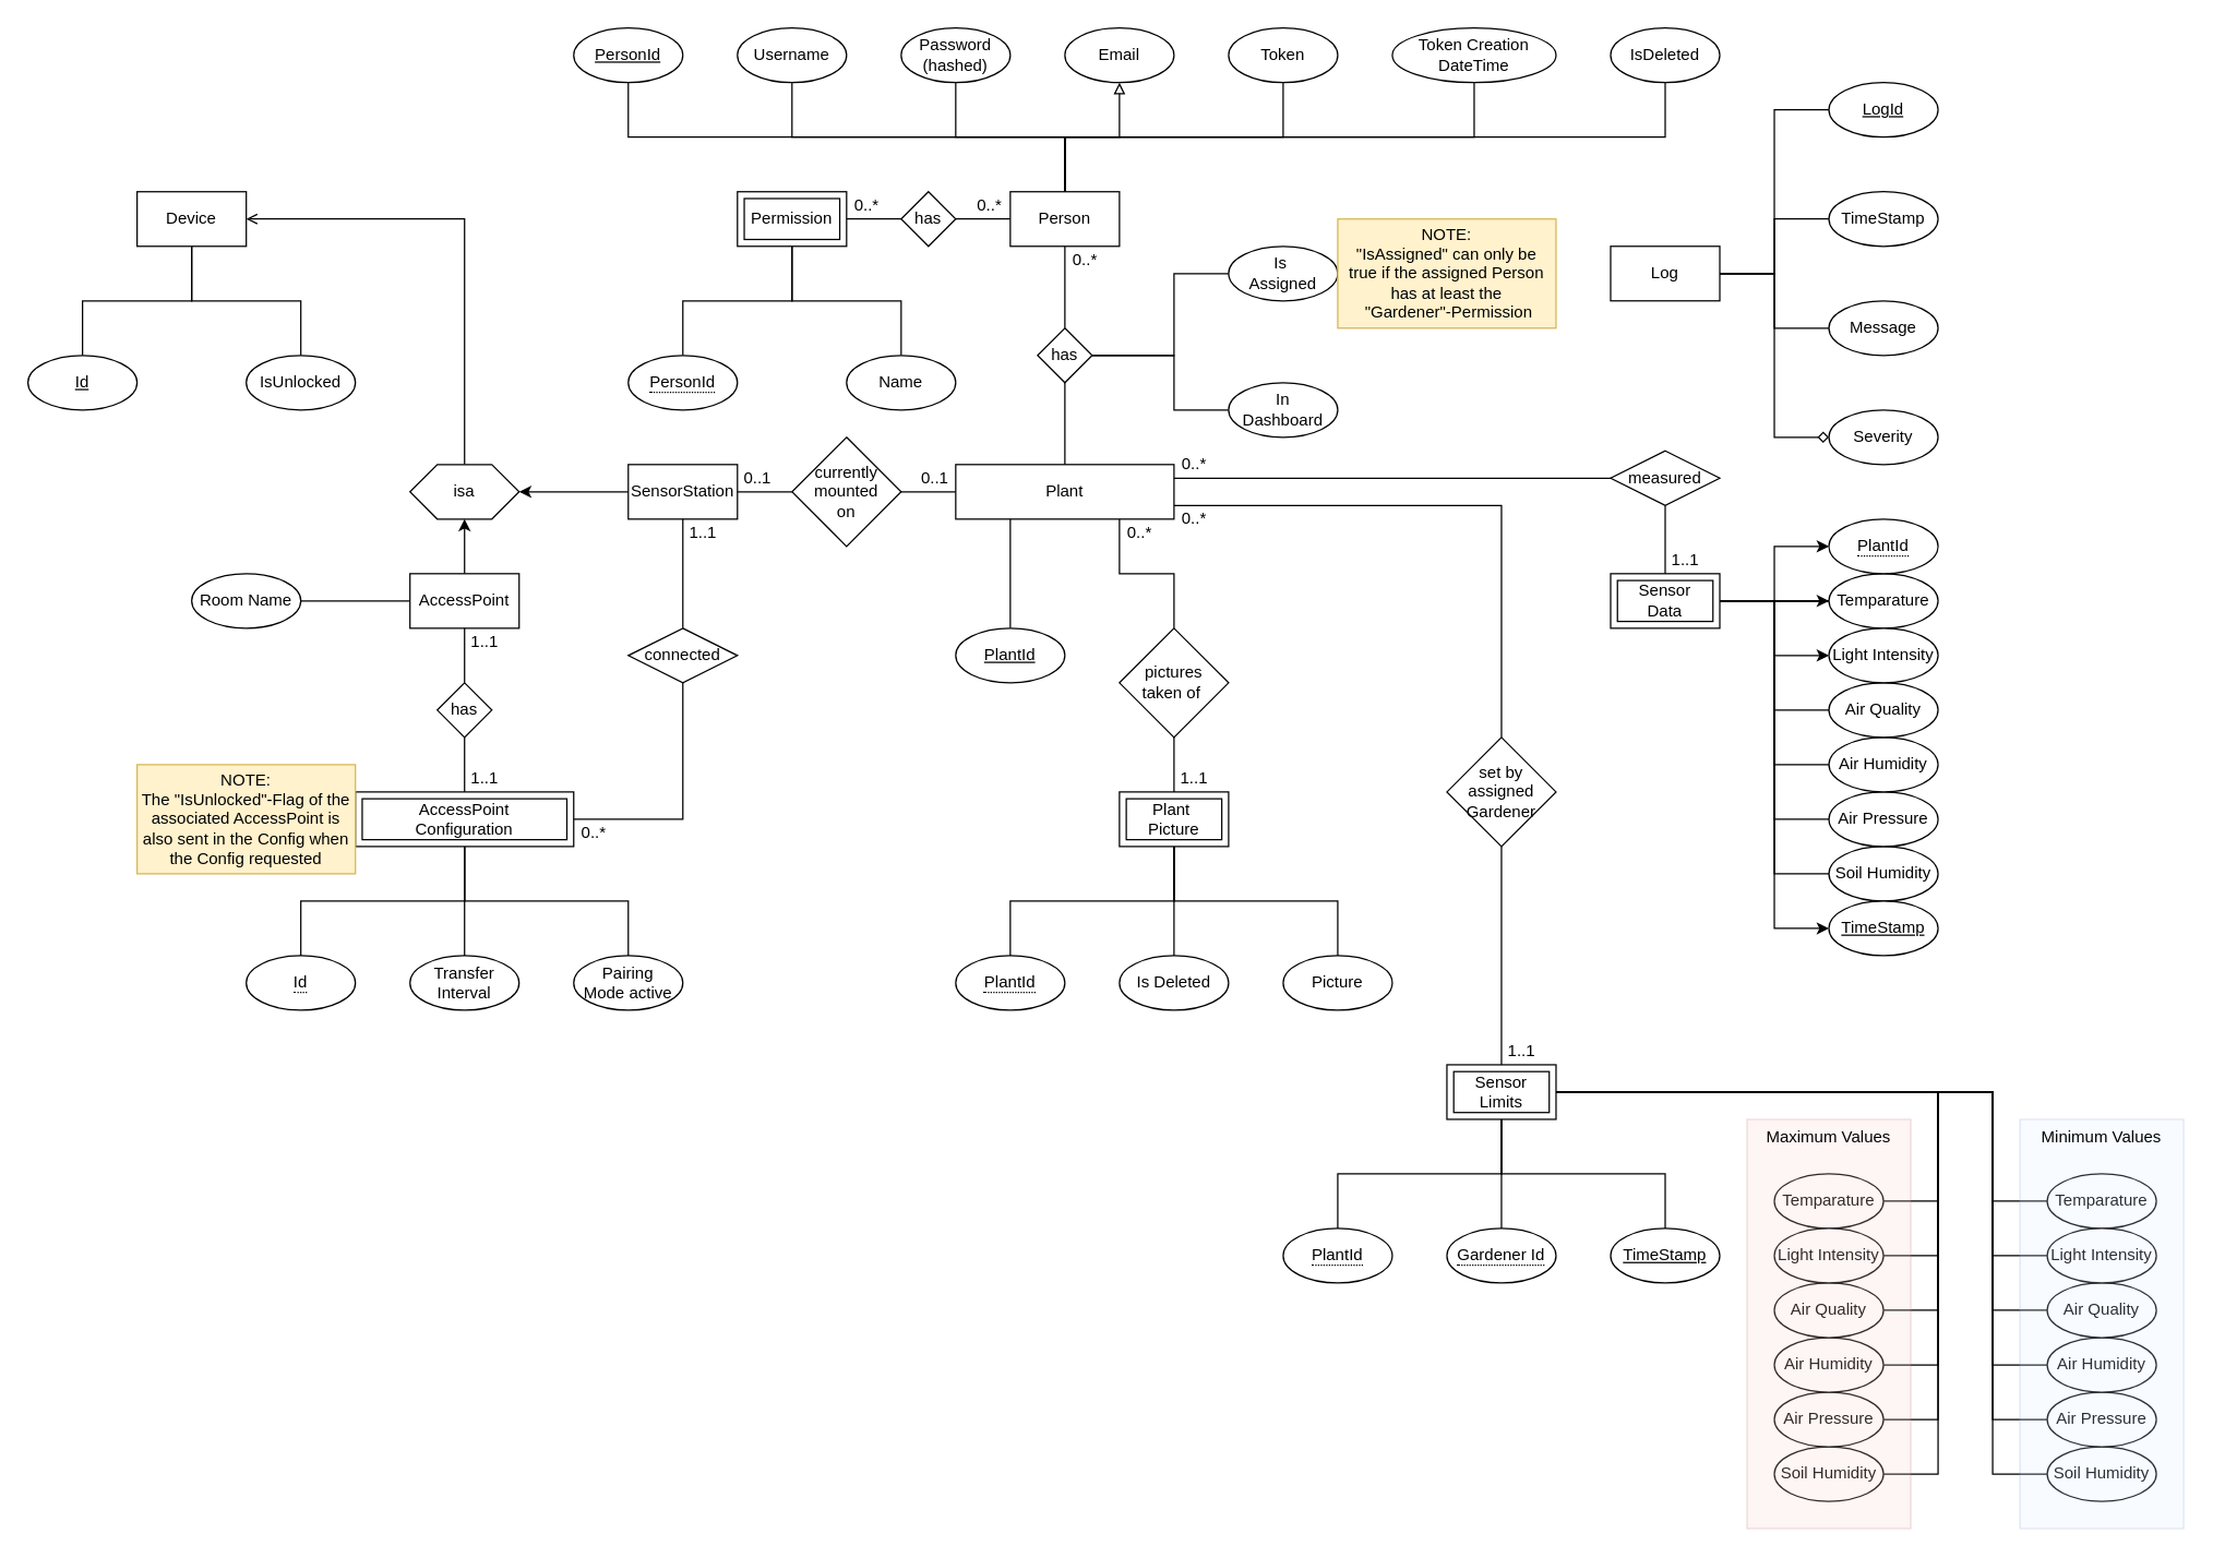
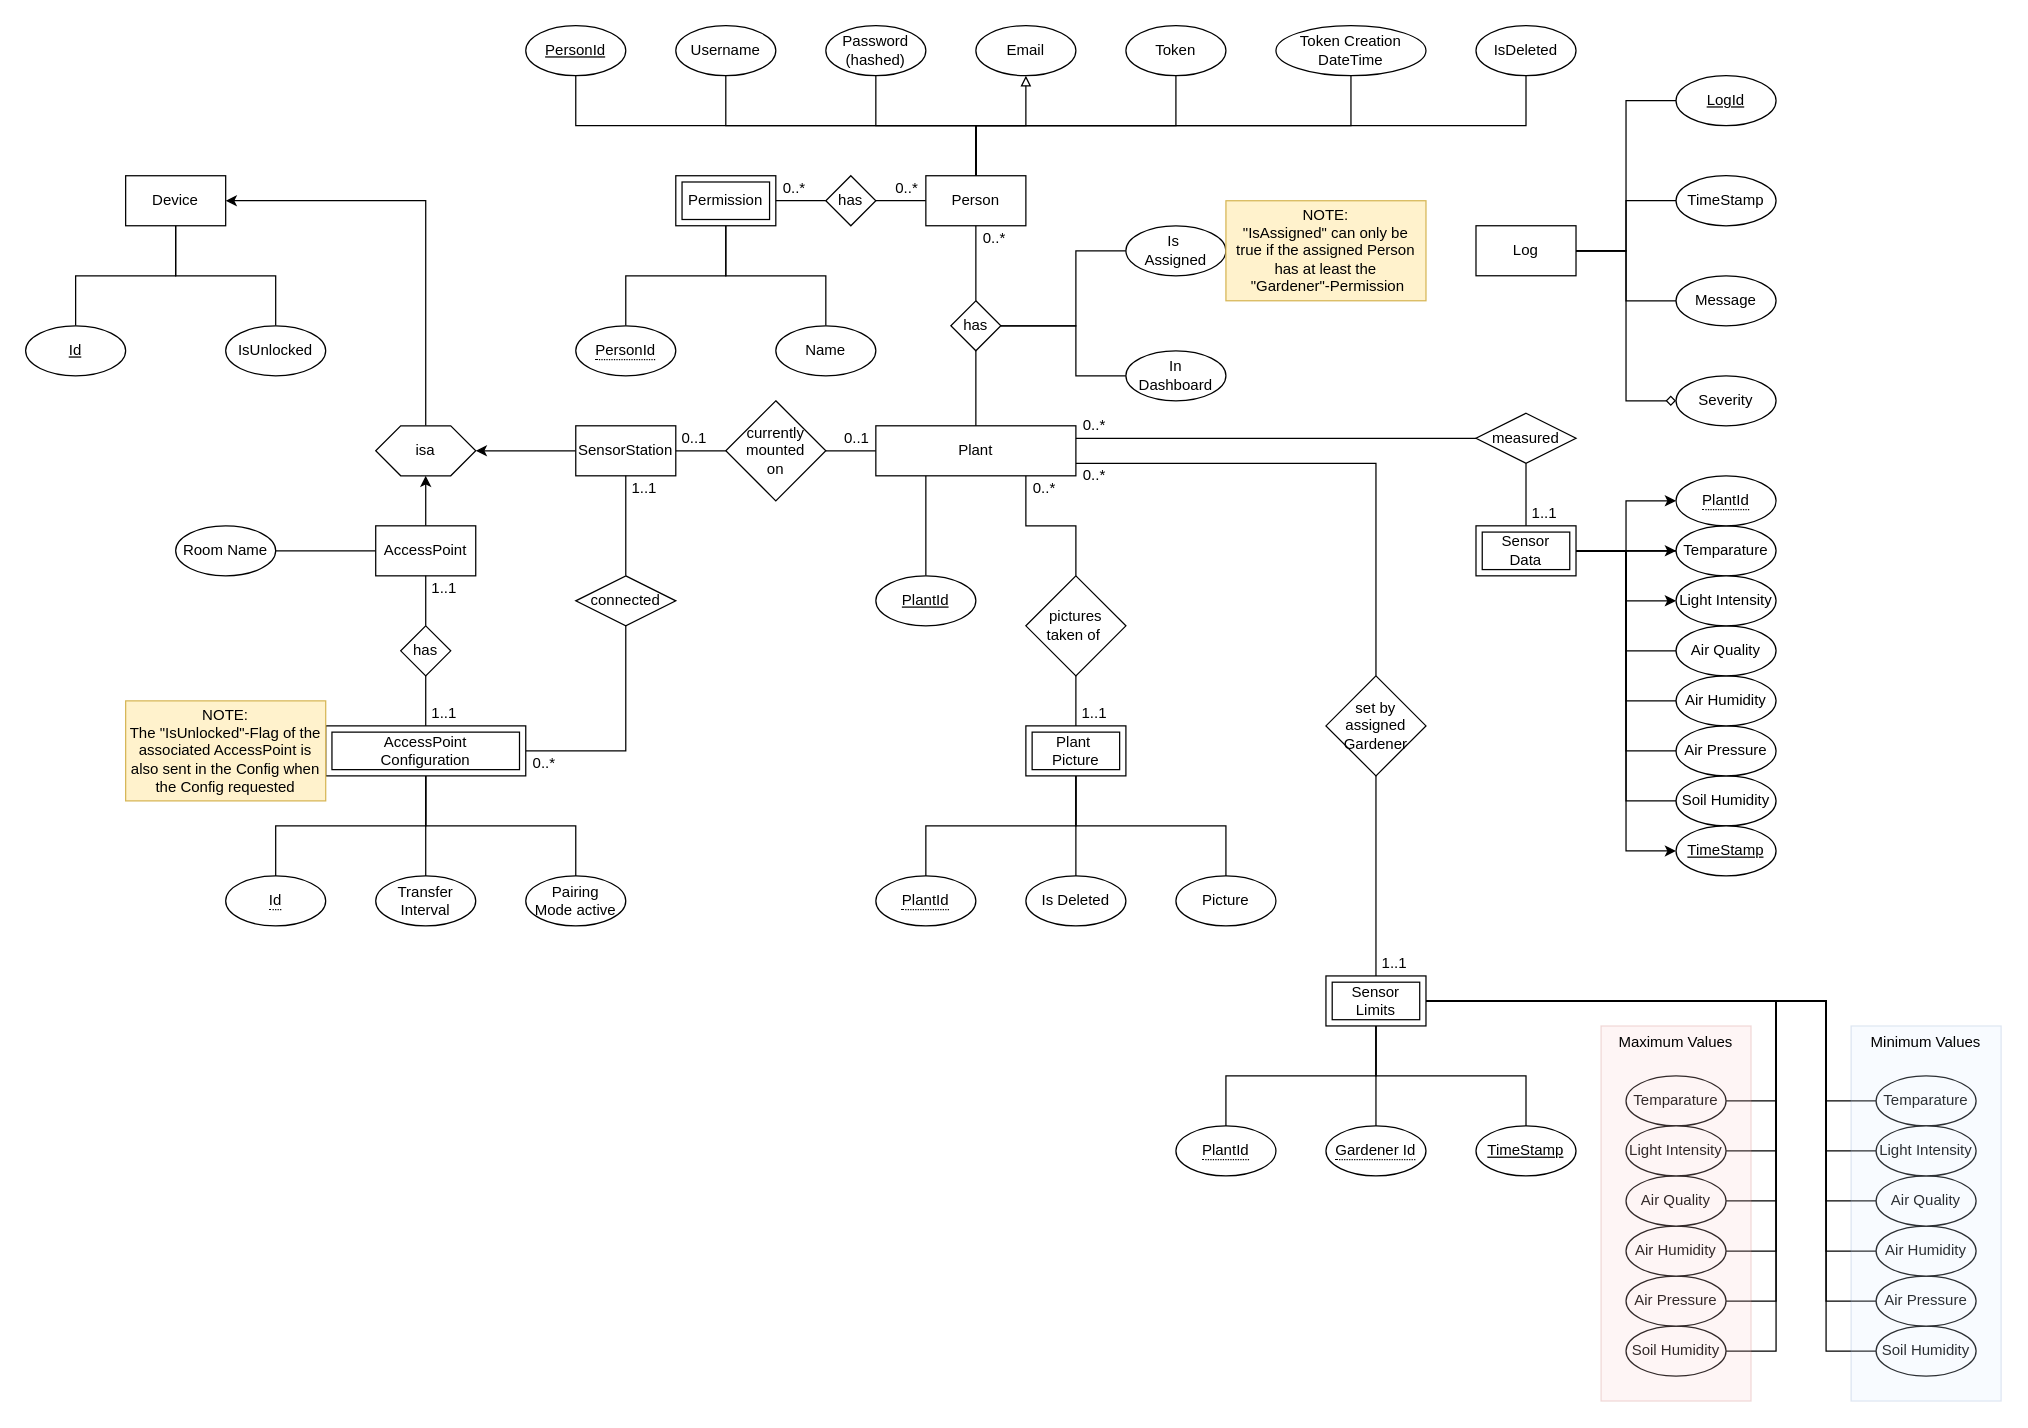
- <mxCell id="96" style="edgeStyle=orthogonalEdgeStyle;rounded=0;orthogonalLoop=1;jettySize=auto;html=1;endArrow=open;" edge="1" parent="1" source="97" target="93"><mxGeometry relative="1" as="geometry"><Array as="points"><mxPoint x="340" y="160" /></Array></mxGeometry></mxCell>
+ <mxCell id="96" style="edgeStyle=orthogonalEdgeStyle;rounded=0;orthogonalLoop=1;jettySize=auto;html=1;" edge="1" parent="1" source="97" target="93"><mxGeometry relative="1" as="geometry"><Array as="points"><mxPoint x="340" y="160" /></Array></mxGeometry></mxCell>
